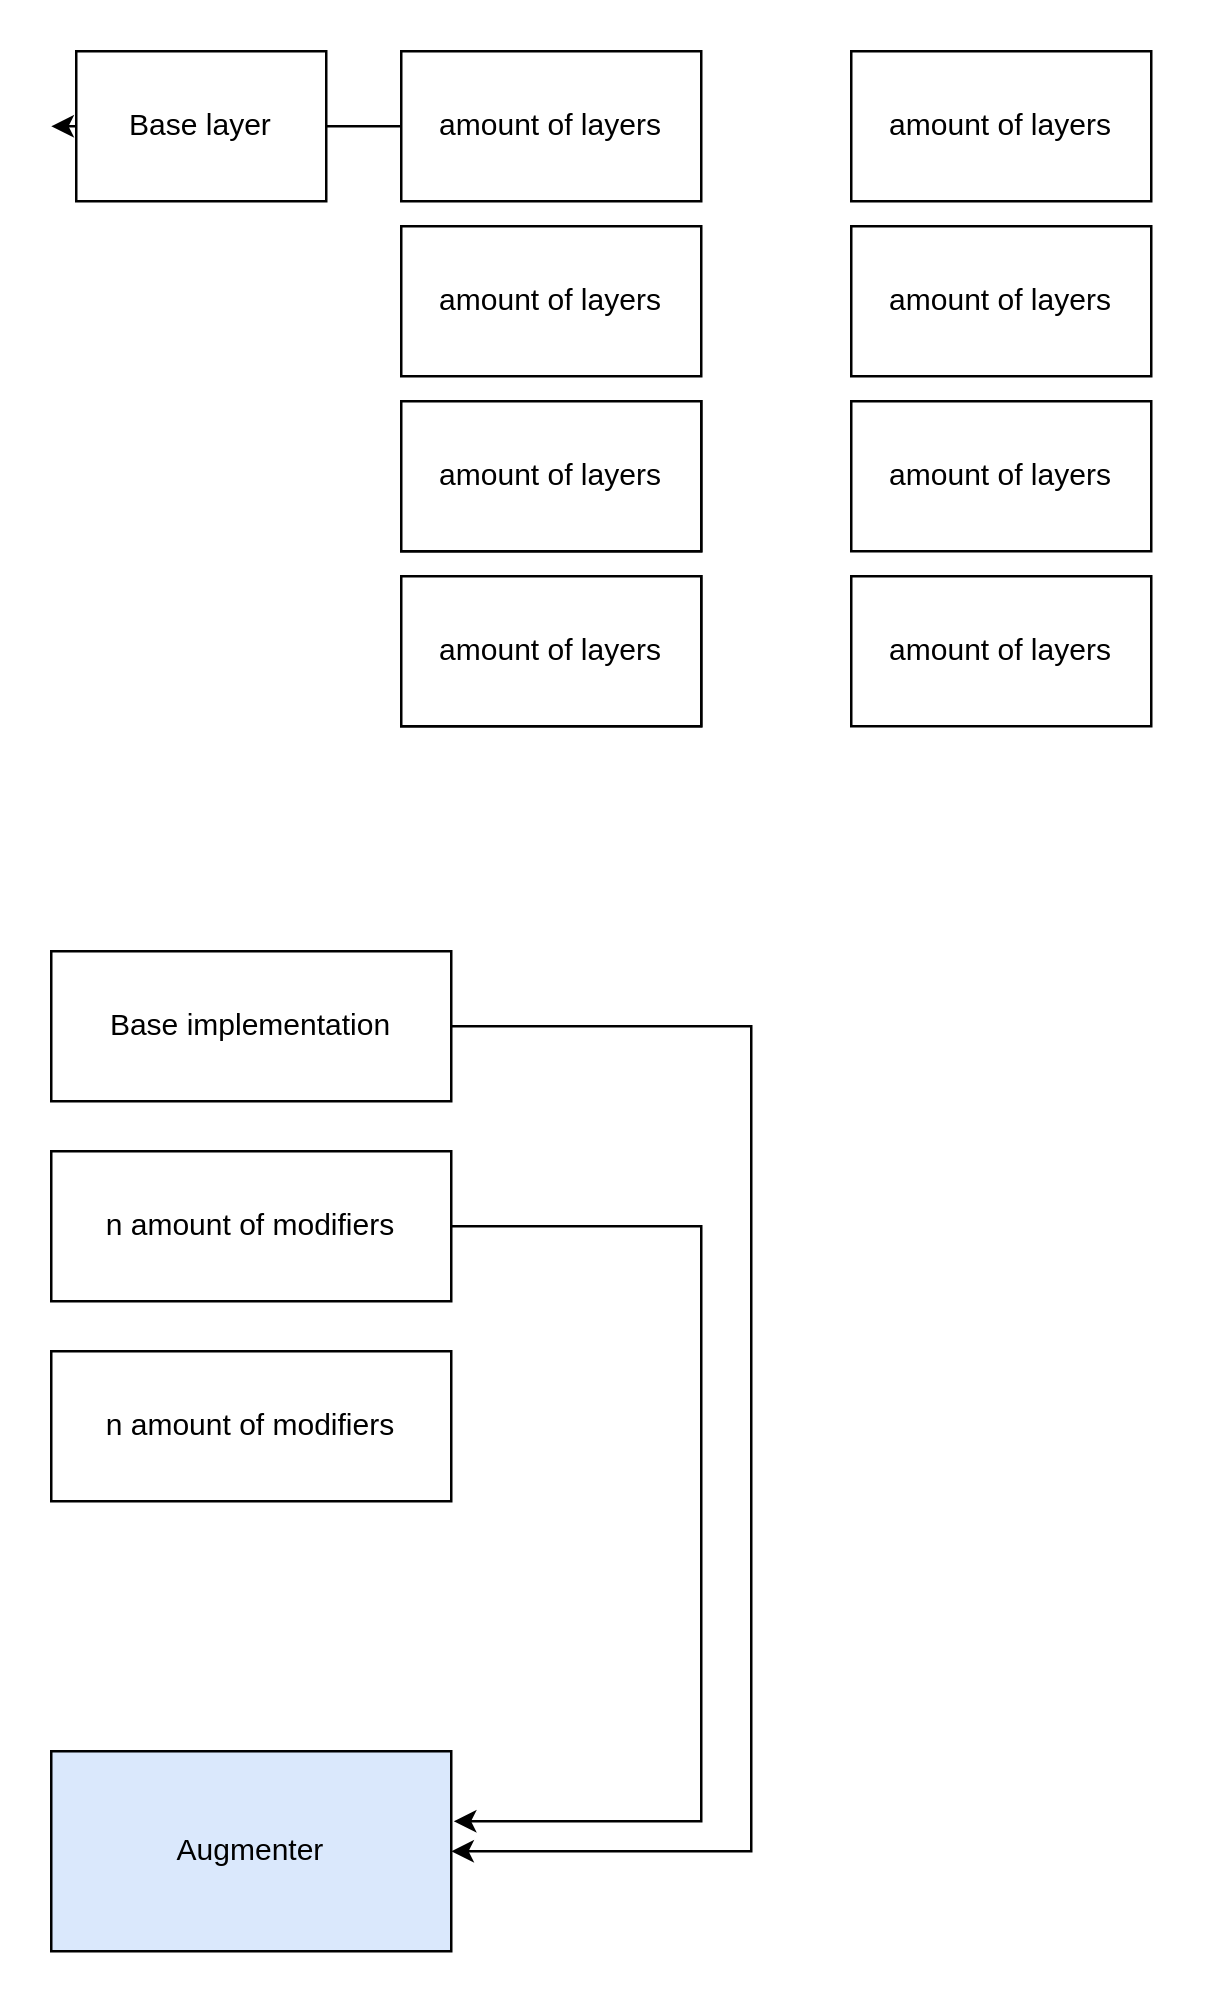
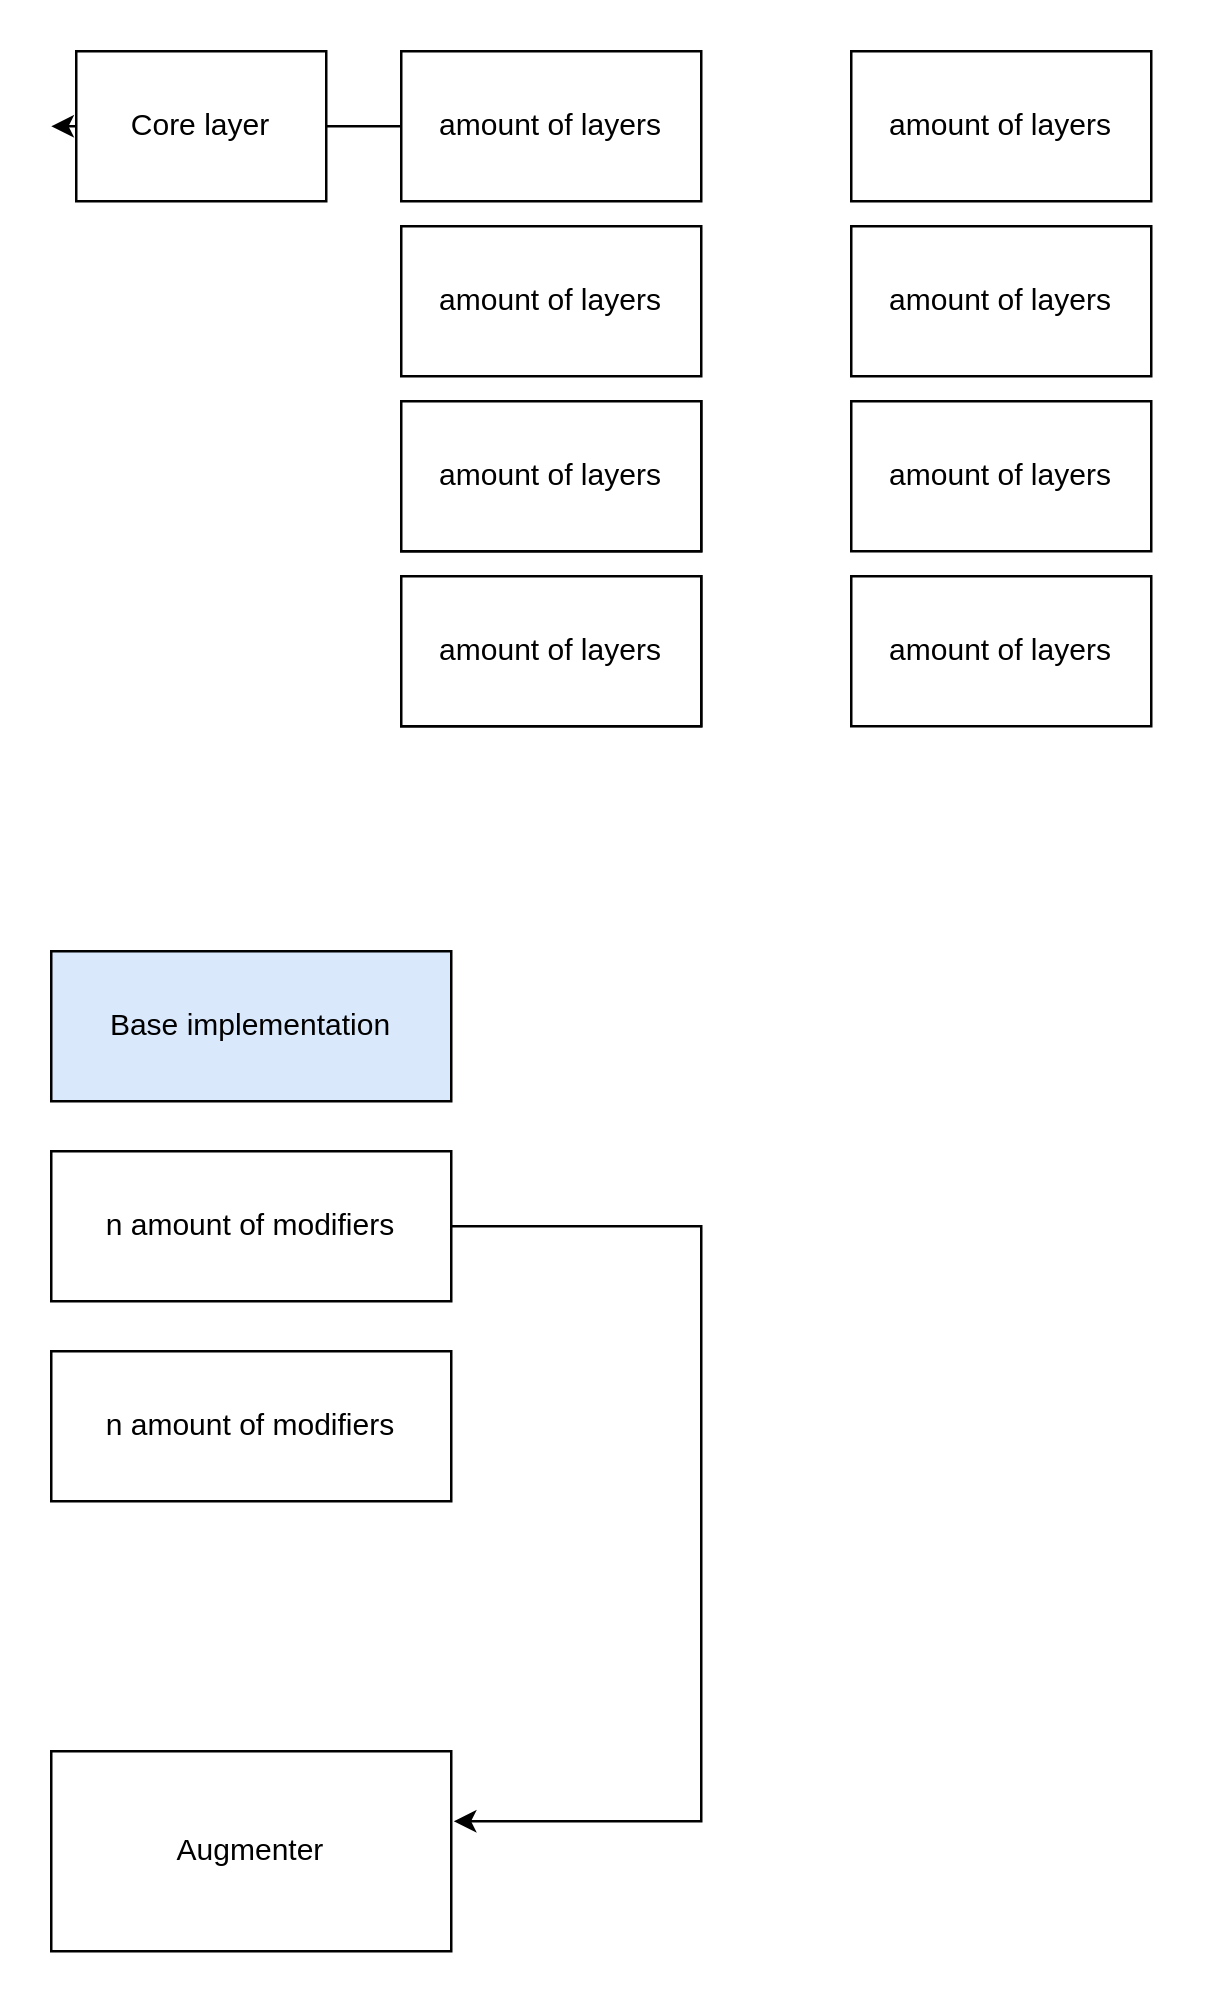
- <mxCell id="3" value="Base layer" style="rounded=0;whiteSpace=wrap;html=1;" parent="1" vertex="1"><mxGeometry x="30" y="20" width="100" height="60" as="geometry" /></mxCell>
+ <mxCell id="3" value="Core layer" style="rounded=0;whiteSpace=wrap;html=1;" parent="1" vertex="1"><mxGeometry x="30" y="20" width="100" height="60" as="geometry" /></mxCell>
- <mxCell id="16" value="Base implementation" style="rounded=0;whiteSpace=wrap;html=1;" parent="1" vertex="1"><mxGeometry y="380" width="160" height="60" as="geometry" x="20" /></mxCell>
+ <mxCell id="16" value="Base implementation" style="rounded=0;whiteSpace=wrap;html=1;fillColor=#dae8fc;" parent="1" vertex="1"><mxGeometry y="380" width="160" height="60" as="geometry" x="20" /></mxCell>
- <mxCell id="15" style="edgeStyle=orthogonalEdgeStyle;rounded=0;orthogonalLoop=1;jettySize=auto;html=1;entryX=1;entryY=0.5;entryDx=0;entryDy=0;exitX=1;exitY=0.5;exitDx=0;exitDy=0;" parent="1" source="16" target="17" edge="1"><mxGeometry relative="1" as="geometry"><mxPoint x="220" y="410" as="sourcePoint" /><Array as="points"><mxPoint x="300" y="410" /><mxPoint x="300" y="740" /></Array></mxGeometry></mxCell>
- <mxCell id="17" value="Augmenter" style="rounded=0;whiteSpace=wrap;html=1;fillColor=#dae8fc;" parent="1" vertex="1"><mxGeometry y="700" width="160" height="80" as="geometry" x="20" /></mxCell>
+ <mxCell id="17" value="Augmenter" style="rounded=0;whiteSpace=wrap;html=1;" parent="1" vertex="1"><mxGeometry y="700" width="160" height="80" as="geometry" x="20" /></mxCell>
